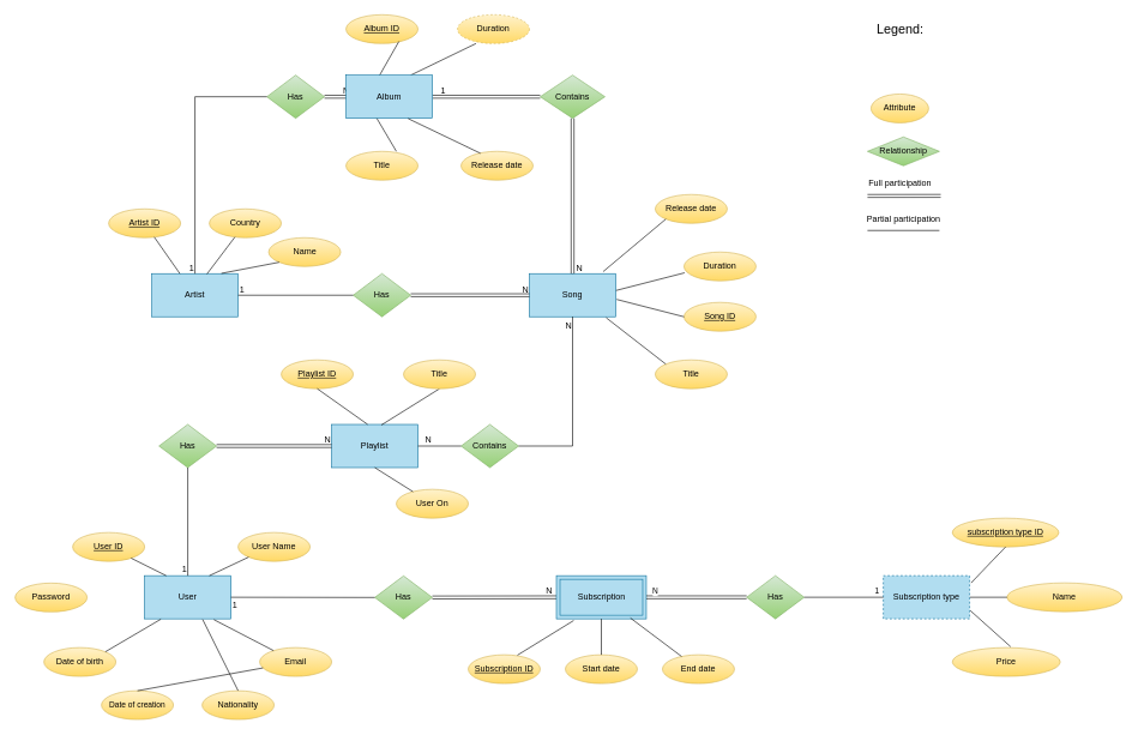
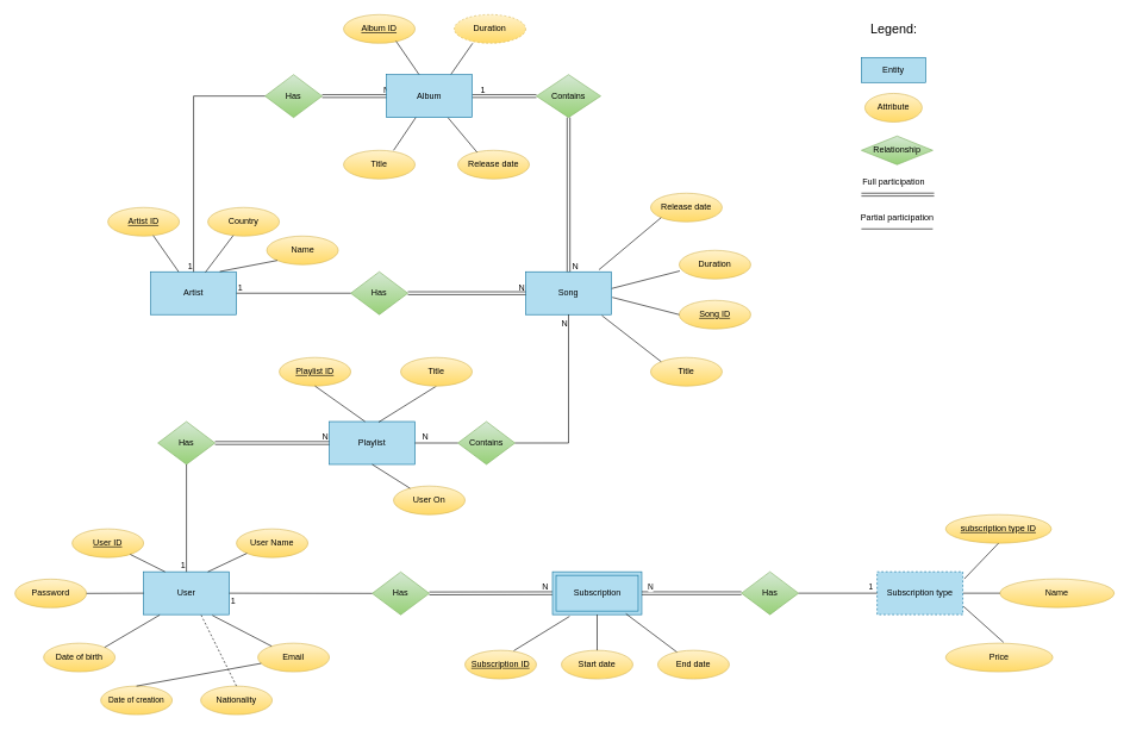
+ <mxCell id="100" value="Entity" style="whiteSpace=wrap;html=1;align=center;fillColor=#b1ddf0;strokeColor=#10739e;" vertex="1" parent="1"><mxGeometry x="1205" y="80" width="90" height="35" as="geometry" /></mxCell>
- <mxCell id="83" value="&lt;div&gt;Album&lt;/div&gt;" style="rounded=0;whiteSpace=wrap;html=1;fillColor=#b1ddf0;strokeColor=#10739e;" parent="1" vertex="1"><mxGeometry x="480" y="104" width="120" height="60" as="geometry" /></mxCell>
+ <mxCell id="83" value="&lt;div&gt;Album&lt;/div&gt;" style="rounded=0;whiteSpace=wrap;html=1;fillColor=#b1ddf0;strokeColor=#10739e;" parent="1" vertex="1"><mxGeometry x="540" y="104" width="120" height="60" as="geometry" /></mxCell>
+ <mxCell id="69" value="" style="endArrow=none;html=1;rounded=0;fontFamily=Helvetica;fontSize=12;fontColor=default;entryX=0;entryY=0.5;entryDx=0;entryDy=0;" parent="1" source="67" target="5" edge="1"><mxGeometry relative="1" as="geometry"><mxPoint x="80" y="719.71" as="sourcePoint" /><mxPoint x="230" y="689.71" as="targetPoint" /></mxGeometry></mxCell>
- <mxCell id="87" value="" style="endArrow=none;html=1;rounded=0;entryX=0.672;entryY=1.013;entryDx=0;entryDy=0;exitX=0.5;exitY=0;exitDx=0;exitDy=0;entryPerimeter=0;" parent="1" source="86" target="5" edge="1"><mxGeometry width="50" height="50" relative="1" as="geometry"><mxPoint x="200" y="940" as="sourcePoint" /><mxPoint x="270" y="870" as="targetPoint" /></mxGeometry></mxCell>
+ <mxCell id="87" value="" style="endArrow=none;html=1;rounded=0;entryX=0.672;entryY=1.013;entryDx=0;entryDy=0;exitX=0.5;exitY=0;exitDx=0;exitDy=0;entryPerimeter=0;dashed=1;" parent="1" source="86" target="5" edge="1"><mxGeometry width="50" height="50" relative="1" as="geometry"><mxPoint x="200" y="940" as="sourcePoint" /><mxPoint x="270" y="870" as="targetPoint" /></mxGeometry></mxCell>
